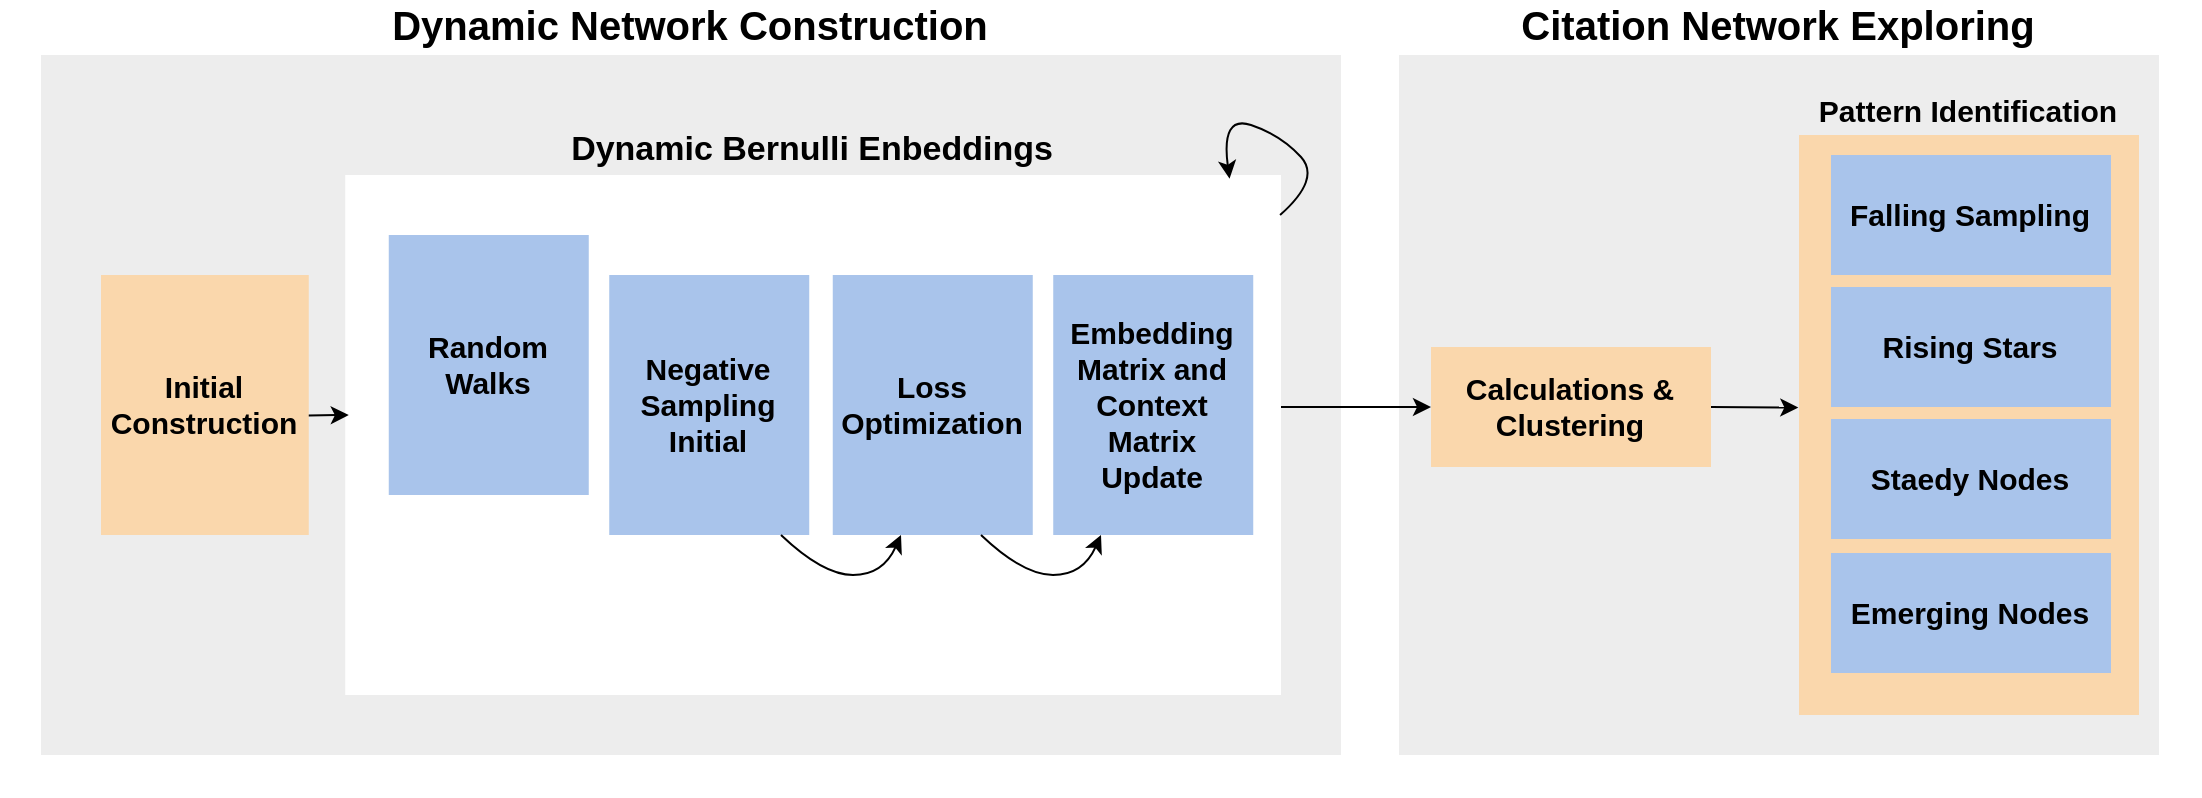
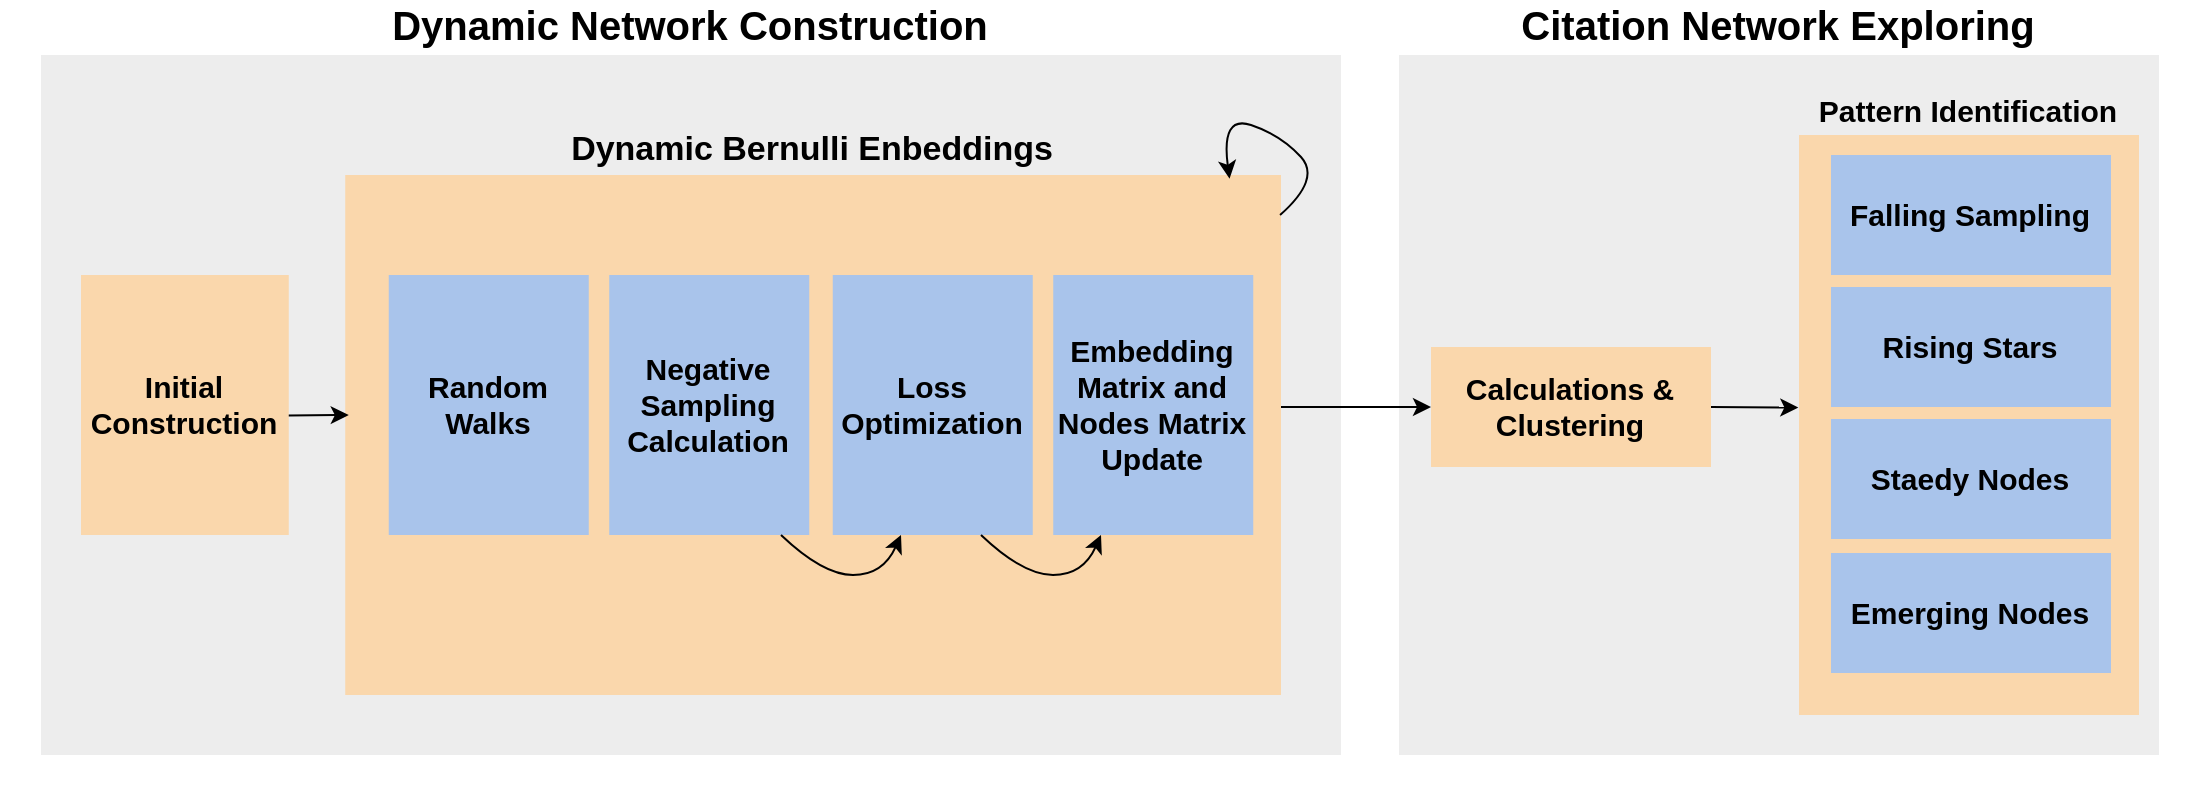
- <mxCell id="5" value="Random Walks" style="rounded=0;whiteSpace=wrap;html=1;fillColor=#A9C4EB;strokeColor=none;fontSize=15;fontStyle=1" parent="1" vertex="1"><mxGeometry x="193.88" y="110" width="100" height="130" as="geometry" /></mxCell>
+ <mxCell id="5" value="Random Walks" style="rounded=0;whiteSpace=wrap;html=1;fillColor=#A9C4EB;strokeColor=none;fontSize=15;fontStyle=1" parent="1" vertex="1"><mxGeometry x="193.88" y="130" width="100" height="130" as="geometry" /></mxCell>
- <mxCell id="4" value="Initial Construction" style="rounded=0;whiteSpace=wrap;html=1;fillColor=#fad7ac;strokeColor=none;fontSize=15;fontStyle=1" parent="1" vertex="1"><mxGeometry x="50" y="130" width="103.88" height="130" as="geometry" /></mxCell>
+ <mxCell id="4" value="Initial Construction" style="rounded=0;whiteSpace=wrap;html=1;fillColor=#fad7ac;strokeColor=none;fontSize=15;fontStyle=1" parent="1" vertex="1"><mxGeometry x="40" y="130" width="103.88" height="130" as="geometry" /></mxCell>
- <mxCell id="6" value="Negative Sampling Initial" style="rounded=0;whiteSpace=wrap;html=1;fillColor=#A9C4EB;strokeColor=none;fontSize=15;fontStyle=1" parent="1" vertex="1"><mxGeometry x="304.12" y="130" width="100" height="130" as="geometry" /></mxCell>
+ <mxCell id="6" value="Negative Sampling Calculation" style="rounded=0;whiteSpace=wrap;html=1;fillColor=#A9C4EB;strokeColor=none;fontSize=15;fontStyle=1" parent="1" vertex="1"><mxGeometry x="304.12" y="130" width="100" height="130" as="geometry" /></mxCell>
- <mxCell id="8" value="Embedding Matrix and Context Matrix Update" style="rounded=0;whiteSpace=wrap;html=1;fillColor=#A9C4EB;strokeColor=none;fontSize=15;fontStyle=1" parent="1" vertex="1"><mxGeometry x="526.12" y="130" width="100" height="130" as="geometry" /></mxCell>
+ <mxCell id="8" value="Embedding Matrix and Nodes Matrix Update" style="rounded=0;whiteSpace=wrap;html=1;fillColor=#A9C4EB;strokeColor=none;fontSize=15;fontStyle=1" parent="1" vertex="1"><mxGeometry x="526.12" y="130" width="100" height="130" as="geometry" /></mxCell>
- <mxCell id="3" value="Dynamic Bernulli Enbeddings" style="rounded=0;whiteSpace=wrap;html=1;labelPosition=center;verticalLabelPosition=top;align=center;verticalAlign=bottom;fillColor=#ffffff;strokeColor=none;fontSize=17;fontStyle=1;" parent="1" vertex="1"><mxGeometry x="172.12" y="80" width="467.88" height="260" as="geometry" /></mxCell>
+ <mxCell id="3" value="Dynamic Bernulli Enbeddings" style="rounded=0;whiteSpace=wrap;html=1;labelPosition=center;verticalLabelPosition=top;align=center;verticalAlign=bottom;fillColor=#FAD7AC;strokeColor=none;fontSize=17;fontStyle=1" parent="1" vertex="1"><mxGeometry x="172.12" y="80" width="467.88" height="260" as="geometry" /></mxCell>
